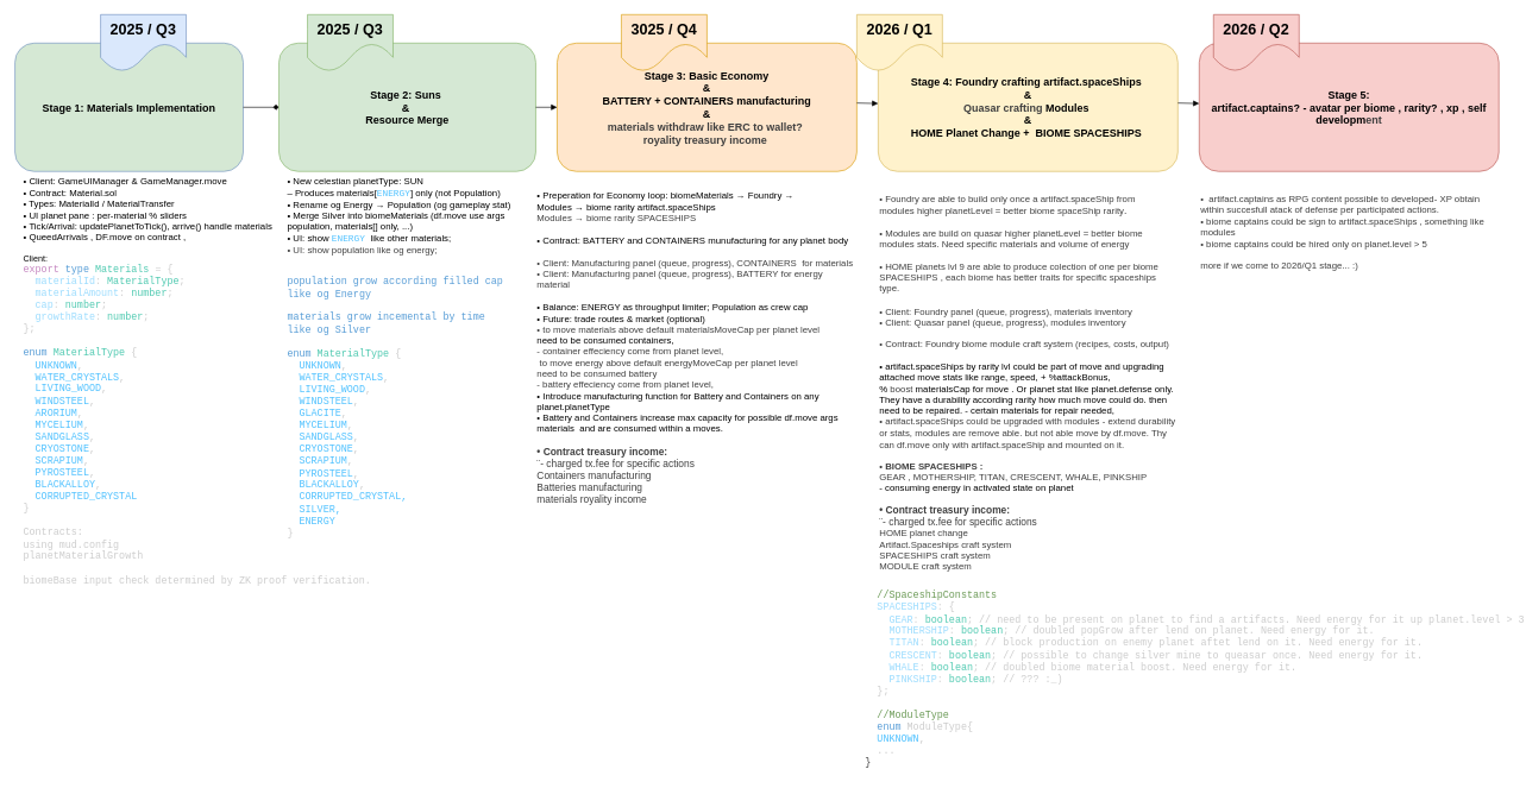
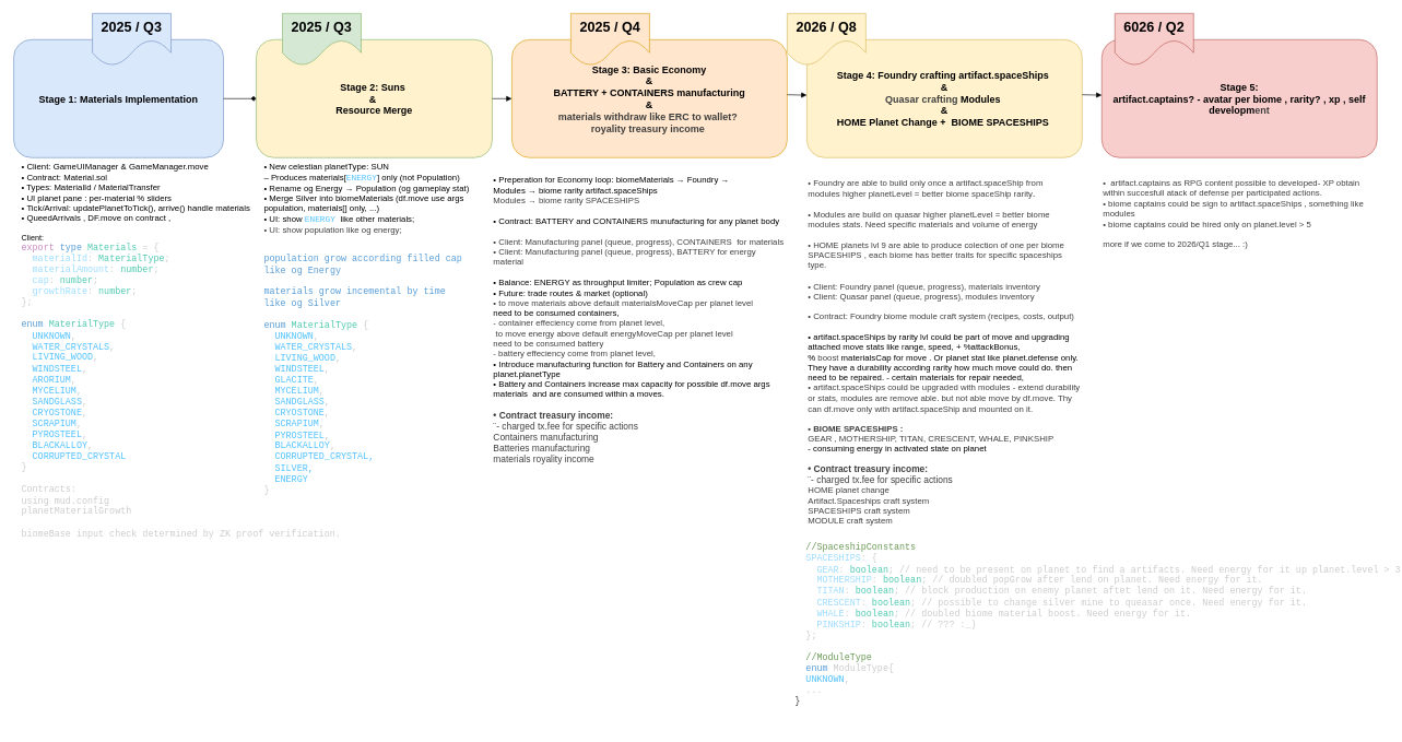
- <mxCell id="19" value="3025 / Q4" style="shape=document;whiteSpace=wrap;html=1;boundedLbl=1;size=0.5;fontSize=21;fontStyle=1;fillColor=#ffe6cc;strokeColor=#d79b00;" parent="1" vertex="1"><mxGeometry x="870" width="120" height="80" as="geometry" y="20" /></mxCell>
+ <mxCell id="19" value="2025 / Q4" style="shape=document;whiteSpace=wrap;html=1;boundedLbl=1;size=0.5;fontSize=21;fontStyle=1;fillColor=#ffe6cc;strokeColor=#d79b00;" parent="1" vertex="1"><mxGeometry x="870" width="120" height="80" as="geometry" y="20" /></mxCell>
- <mxCell id="18" value="2026 / Q1" style="shape=document;whiteSpace=wrap;html=1;boundedLbl=1;size=0.5;fontSize=21;fontStyle=1;fillColor=#fff2cc;strokeColor=#d6b656;" parent="1" vertex="1"><mxGeometry x="1200" width="120" height="80" as="geometry" y="20" /></mxCell>
+ <mxCell id="18" value="2026 / Q8" style="shape=document;whiteSpace=wrap;html=1;boundedLbl=1;size=0.5;fontSize=21;fontStyle=1;fillColor=#fff2cc;strokeColor=#d6b656;" parent="1" vertex="1"><mxGeometry x="1200" width="120" height="80" as="geometry" y="20" /></mxCell>
- <mxCell id="20" value="2026 / Q2" style="shape=document;whiteSpace=wrap;html=1;boundedLbl=1;size=0.5;fontSize=21;fontStyle=1;fillColor=#f8cecc;strokeColor=#b85450;" parent="1" vertex="1"><mxGeometry x="1700" width="120" height="80" as="geometry" y="20" /></mxCell>
+ <mxCell id="20" value="6026 / Q2" style="shape=document;whiteSpace=wrap;html=1;boundedLbl=1;size=0.5;fontSize=21;fontStyle=1;fillColor=#f8cecc;strokeColor=#b85450;" parent="1" vertex="1"><mxGeometry x="1700" width="120" height="80" as="geometry" y="20" /></mxCell>
- <mxCell id="2" value="&lt;font style=&quot;font-size: 15px;&quot;&gt;&lt;b&gt;Stage 1: Materials Implementation&lt;/b&gt;&lt;/font&gt;" style="rounded=1;whiteSpace=wrap;html=1;fillColor=#d5e8d4;strokeColor=#6c8ebf;" parent="1" vertex="1"><mxGeometry x="20" y="60" width="320" height="180" as="geometry" /></mxCell>
+ <mxCell id="2" value="&lt;font style=&quot;font-size: 15px;&quot;&gt;&lt;b&gt;Stage 1: Materials Implementation&lt;/b&gt;&lt;/font&gt;" style="rounded=1;whiteSpace=wrap;html=1;fillColor=#dae8fc;strokeColor=#6c8ebf;" parent="1" vertex="1"><mxGeometry x="20" y="60" width="320" height="180" as="geometry" /></mxCell>
- <mxCell id="3" value="&lt;b&gt;&lt;font style=&quot;font-size: 15px;&quot;&gt;Stage 2: Suns&amp;nbsp;&lt;/font&gt;&lt;/b&gt;&lt;div&gt;&lt;b&gt;&lt;font style=&quot;font-size: 15px;&quot;&gt;&amp;amp;&amp;nbsp;&lt;/font&gt;&lt;/b&gt;&lt;div&gt;&lt;b&gt;&lt;font style=&quot;font-size: 15px;&quot;&gt;Resource Merge&lt;/font&gt;&lt;/b&gt;&lt;/div&gt;&lt;/div&gt;" style="rounded=1;whiteSpace=wrap;html=1;fillColor=#d5e8d4;strokeColor=#82b366;" parent="1" vertex="1"><mxGeometry x="390" y="60" width="360" height="180" as="geometry" /></mxCell>
+ <mxCell id="3" value="&lt;b&gt;&lt;font style=&quot;font-size: 15px;&quot;&gt;Stage 2: Suns&amp;nbsp;&lt;/font&gt;&lt;/b&gt;&lt;div&gt;&lt;b&gt;&lt;font style=&quot;font-size: 15px;&quot;&gt;&amp;amp;&amp;nbsp;&lt;/font&gt;&lt;/b&gt;&lt;div&gt;&lt;b&gt;&lt;font style=&quot;font-size: 15px;&quot;&gt;Resource Merge&lt;/font&gt;&lt;/b&gt;&lt;/div&gt;&lt;/div&gt;" style="rounded=1;whiteSpace=wrap;html=1;fillColor=#fff2cc;strokeColor=#82b366;" parent="1" vertex="1"><mxGeometry x="390" y="60" width="360" height="180" as="geometry" /></mxCell>
